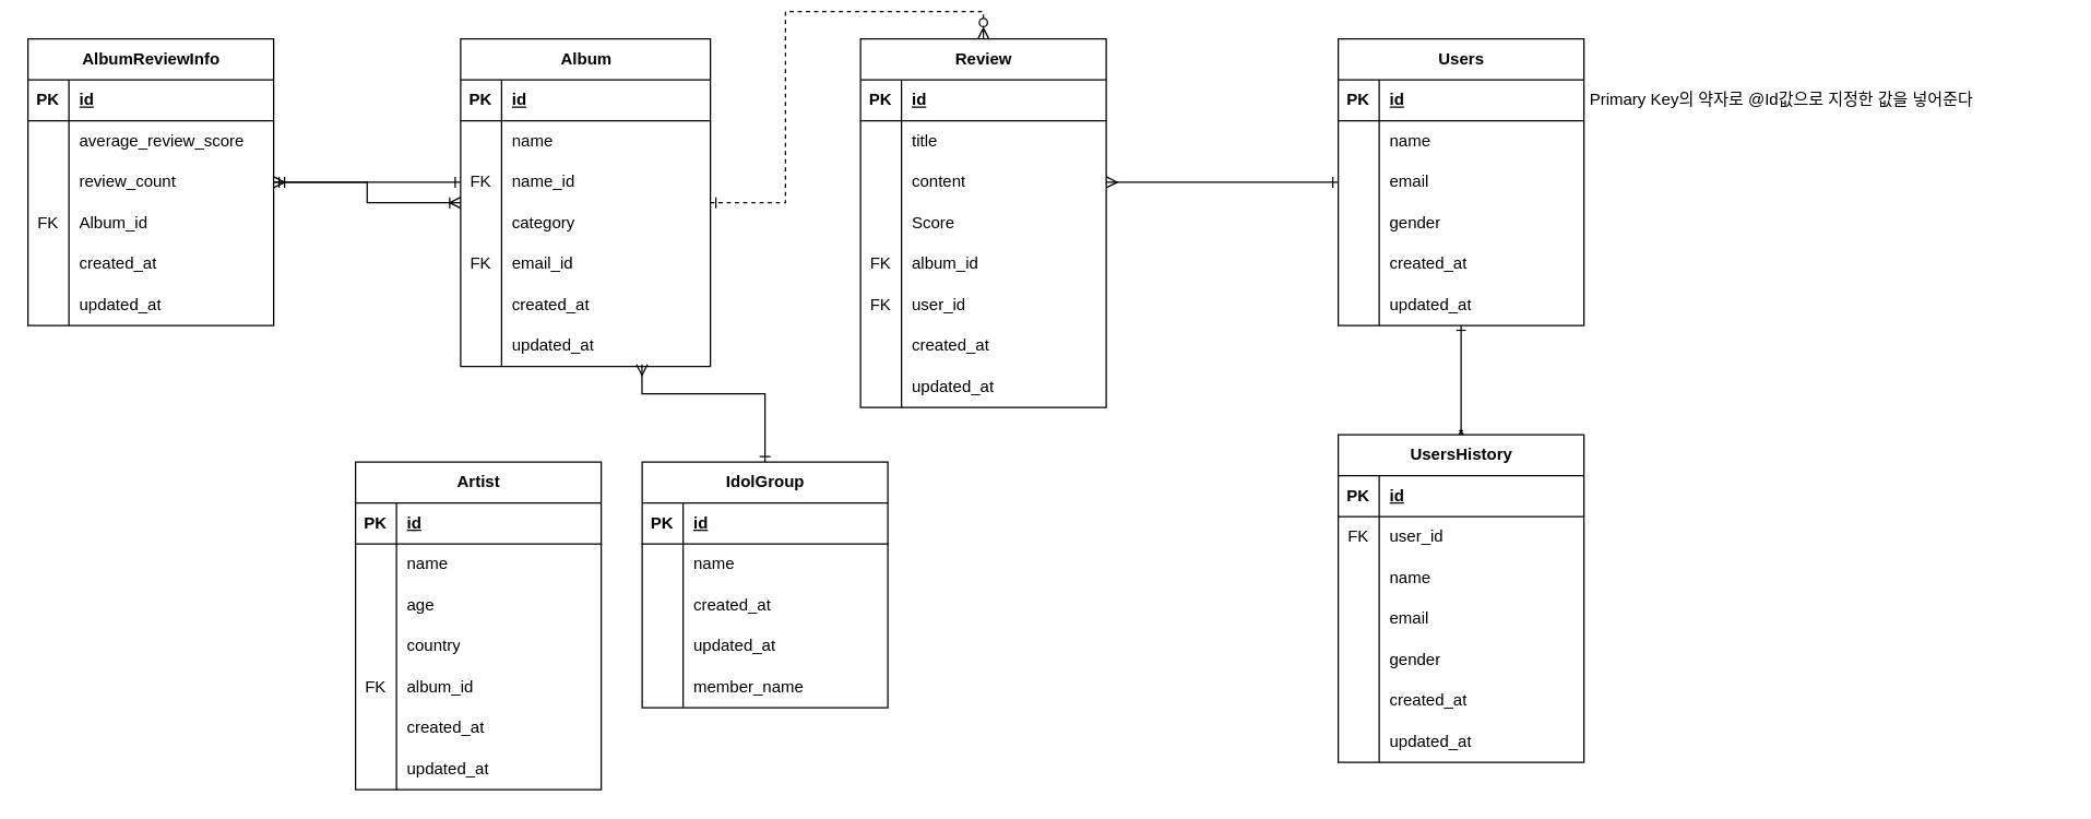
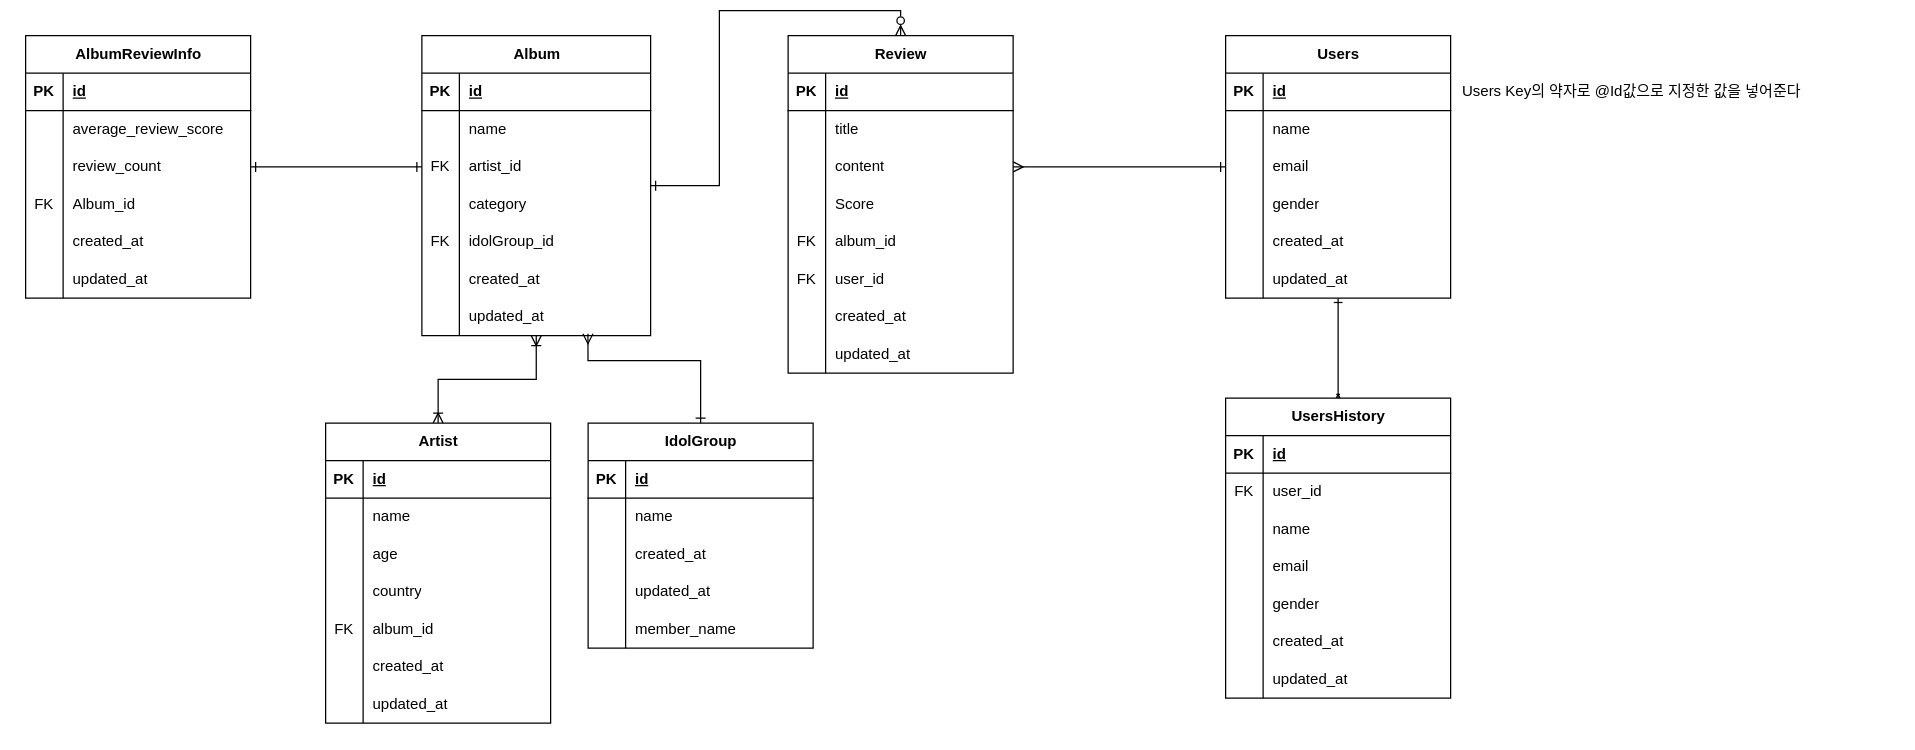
- <mxCell id="46" style="edgeStyle=orthogonalEdgeStyle;rounded=0;orthogonalLoop=1;jettySize=auto;html=1;entryX=0.5;entryY=0;entryDx=0;entryDy=0;startArrow=ERone;startFill=0;endArrow=ERzeroToMany;endFill=0;dashed=1;" parent="1" source="47" target="108" edge="1"><mxGeometry relative="1" as="geometry" /></mxCell>
+ <mxCell id="46" style="edgeStyle=orthogonalEdgeStyle;rounded=0;orthogonalLoop=1;jettySize=auto;html=1;entryX=0.5;entryY=0;entryDx=0;entryDy=0;startArrow=ERone;startFill=0;endArrow=ERzeroToMany;endFill=0;" parent="1" source="47" target="108" edge="1"><mxGeometry relative="1" as="geometry" /></mxCell>
- <mxCell id="22" value="Primary Key의 약자로 @Id값으로 지정한 값을 넣어준다" style="text;html=1;strokeColor=none;fillColor=none;align=center;verticalAlign=middle;whiteSpace=wrap;rounded=0;" parent="1" vertex="1"><mxGeometry x="1100" y="50" width="410" height="30" as="geometry" /></mxCell>
+ <mxCell id="22" value="Users Key의 약자로 @Id값으로 지정한 값을 넣어준다" style="text;html=1;strokeColor=none;fillColor=none;align=center;verticalAlign=middle;whiteSpace=wrap;rounded=0;" parent="1" vertex="1"><mxGeometry x="1100" y="50" width="410" height="30" as="geometry" /></mxCell>
- <mxCell id="56" value="name_id" style="shape=partialRectangle;connectable=0;fillColor=none;top=0;left=0;bottom=0;right=0;align=left;spacingLeft=6;overflow=hidden;whiteSpace=wrap;html=1;" parent="54" vertex="1"><mxGeometry x="30" width="153" height="30" as="geometry"><mxRectangle width="153" height="30" as="alternateBounds" /></mxGeometry></mxCell>
+ <mxCell id="56" value="artist_id" style="shape=partialRectangle;connectable=0;fillColor=none;top=0;left=0;bottom=0;right=0;align=left;spacingLeft=6;overflow=hidden;whiteSpace=wrap;html=1;" parent="54" vertex="1"><mxGeometry x="30" width="153" height="30" as="geometry"><mxRectangle width="153" height="30" as="alternateBounds" /></mxGeometry></mxCell>
- <mxCell id="45" style="edgeStyle=orthogonalEdgeStyle;rounded=0;orthogonalLoop=1;jettySize=auto;html=1;startArrow=ERoneToMany;startFill=0;endArrow=ERoneToMany;endFill=0;" parent="1" source="47" target="143" edge="1"><mxGeometry relative="1" as="geometry" /></mxCell>
+ <mxCell id="45" style="edgeStyle=orthogonalEdgeStyle;rounded=0;orthogonalLoop=1;jettySize=auto;html=1;entryX=0.5;entryY=0;entryDx=0;entryDy=0;startArrow=ERoneToMany;startFill=0;endArrow=ERoneToMany;endFill=0;" parent="1" source="47" target="69" edge="1"><mxGeometry relative="1" as="geometry" /></mxCell>
- <mxCell id="62" value="email_id" style="shape=partialRectangle;connectable=0;fillColor=none;top=0;left=0;bottom=0;right=0;align=left;spacingLeft=6;overflow=hidden;whiteSpace=wrap;html=1;" parent="60" vertex="1"><mxGeometry x="30" width="153" height="30" as="geometry"><mxRectangle width="153" height="30" as="alternateBounds" /></mxGeometry></mxCell>
+ <mxCell id="62" value="idolGroup_id" style="shape=partialRectangle;connectable=0;fillColor=none;top=0;left=0;bottom=0;right=0;align=left;spacingLeft=6;overflow=hidden;whiteSpace=wrap;html=1;" parent="60" vertex="1"><mxGeometry x="30" width="153" height="30" as="geometry"><mxRectangle width="153" height="30" as="alternateBounds" /></mxGeometry></mxCell>
